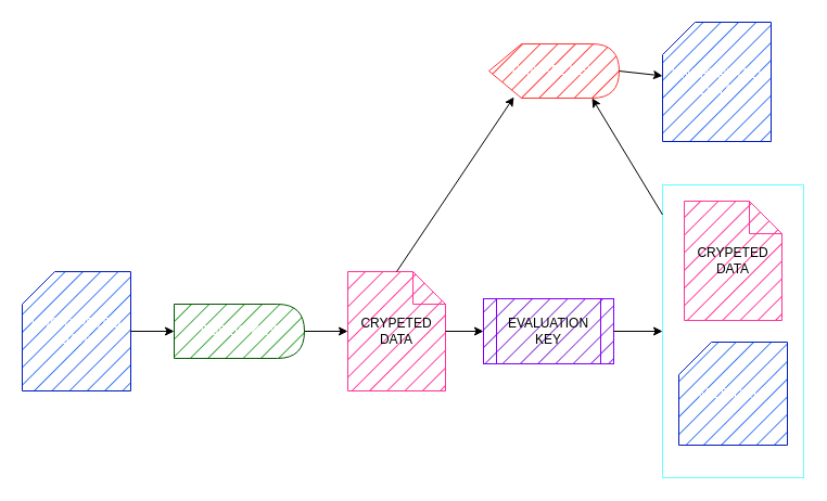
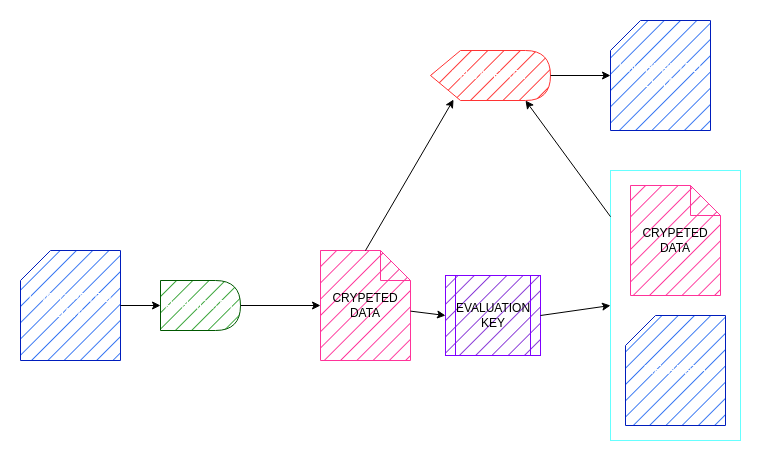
- <mxCell id="3" value="PRIVATE KEY" style="shape=display;whiteSpace=wrap;html=1;fillStyle=hatch;strokeColor=#FF3333;fillColor=#FF0000;fontColor=#ffffff;" vertex="1" parent="1"><mxGeometry x="450" y="40" width="120" height="50" as="geometry" /></mxCell>
+ <mxCell id="3" value="PRIVATE KEY" style="shape=display;whiteSpace=wrap;html=1;fillStyle=hatch;strokeColor=#FF3333;fillColor=#FF0000;fontColor=#ffffff;" vertex="1" parent="1"><mxGeometry x="430" y="50" width="120" height="50" as="geometry" /></mxCell>
- <mxCell id="4" value="PUBLIC KEY" style="shape=delay;whiteSpace=wrap;html=1;fillStyle=hatch;strokeColor=#005700;fillColor=#008a00;fontColor=#ffffff;" vertex="1" parent="1"><mxGeometry x="160" y="280" width="120" height="50" as="geometry" /></mxCell>
+ <mxCell id="4" value="PUBLIC KEY" style="shape=delay;whiteSpace=wrap;html=1;fillStyle=hatch;strokeColor=#005700;fillColor=#008a00;fontColor=#ffffff;" vertex="1" parent="1"><mxGeometry x="160" y="280" width="80" height="50" as="geometry" /></mxCell>
- <mxCell id="5" value="EVALUATION KEY" style="shape=process;whiteSpace=wrap;html=1;backgroundOutline=1;fillStyle=hatch;strokeColor=#7F00FF;fillColor=#6600CC;gradientColor=none;" vertex="1" parent="1"><mxGeometry x="445" y="275" width="120" height="60" as="geometry" /></mxCell>
+ <mxCell id="5" value="EVALUATION KEY" style="shape=process;whiteSpace=wrap;html=1;backgroundOutline=1;fillStyle=hatch;strokeColor=#7F00FF;fillColor=#6600CC;gradientColor=none;" vertex="1" parent="1"><mxGeometry x="445" y="275" width="95" height="80" as="geometry" /></mxCell>
- <mxCell id="9" value="METADATA" style="shape=card;whiteSpace=wrap;html=1;fillStyle=hatch;strokeColor=#001DBC;fillColor=#0050ef;fontColor=#ffffff;" vertex="1" parent="1"><mxGeometry x="625" y="315" width="100" height="95" as="geometry" /></mxCell>
+ <mxCell id="9" value="METADATA" style="shape=card;whiteSpace=wrap;html=1;fillStyle=hatch;strokeColor=#001DBC;fillColor=#0050ef;fontColor=#ffffff;" vertex="1" parent="1"><mxGeometry x="625" y="315" width="100" height="110" as="geometry" /></mxCell>
